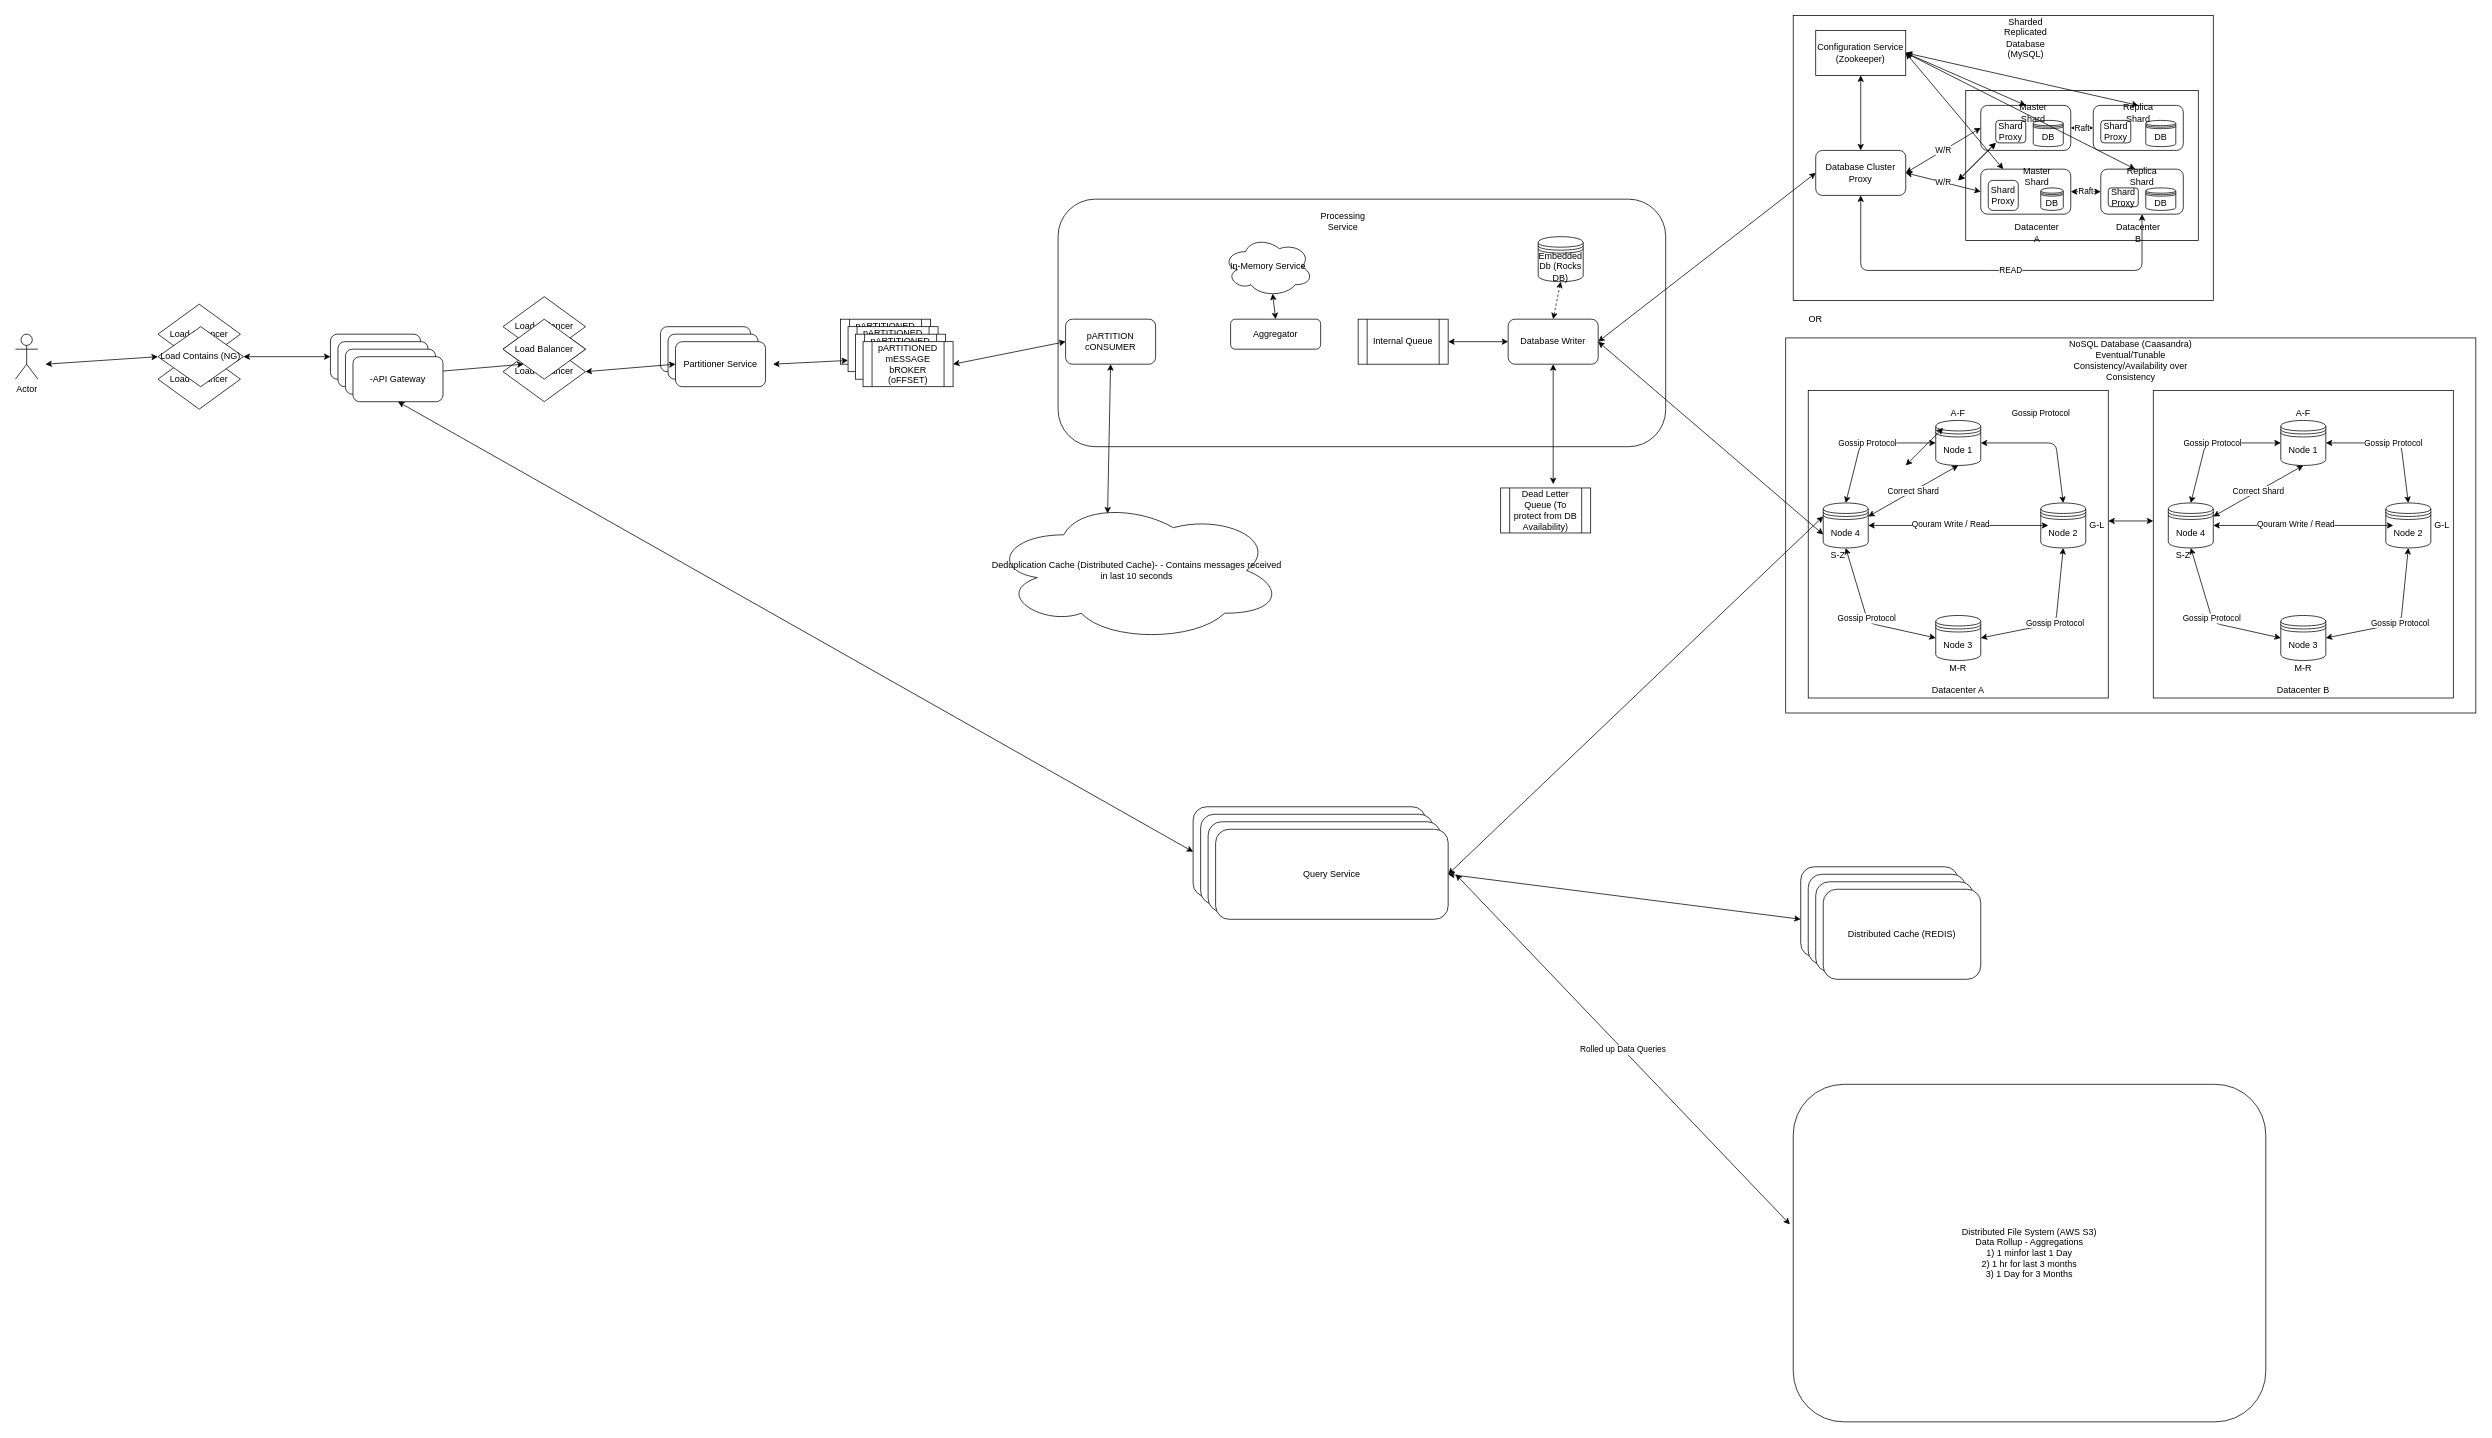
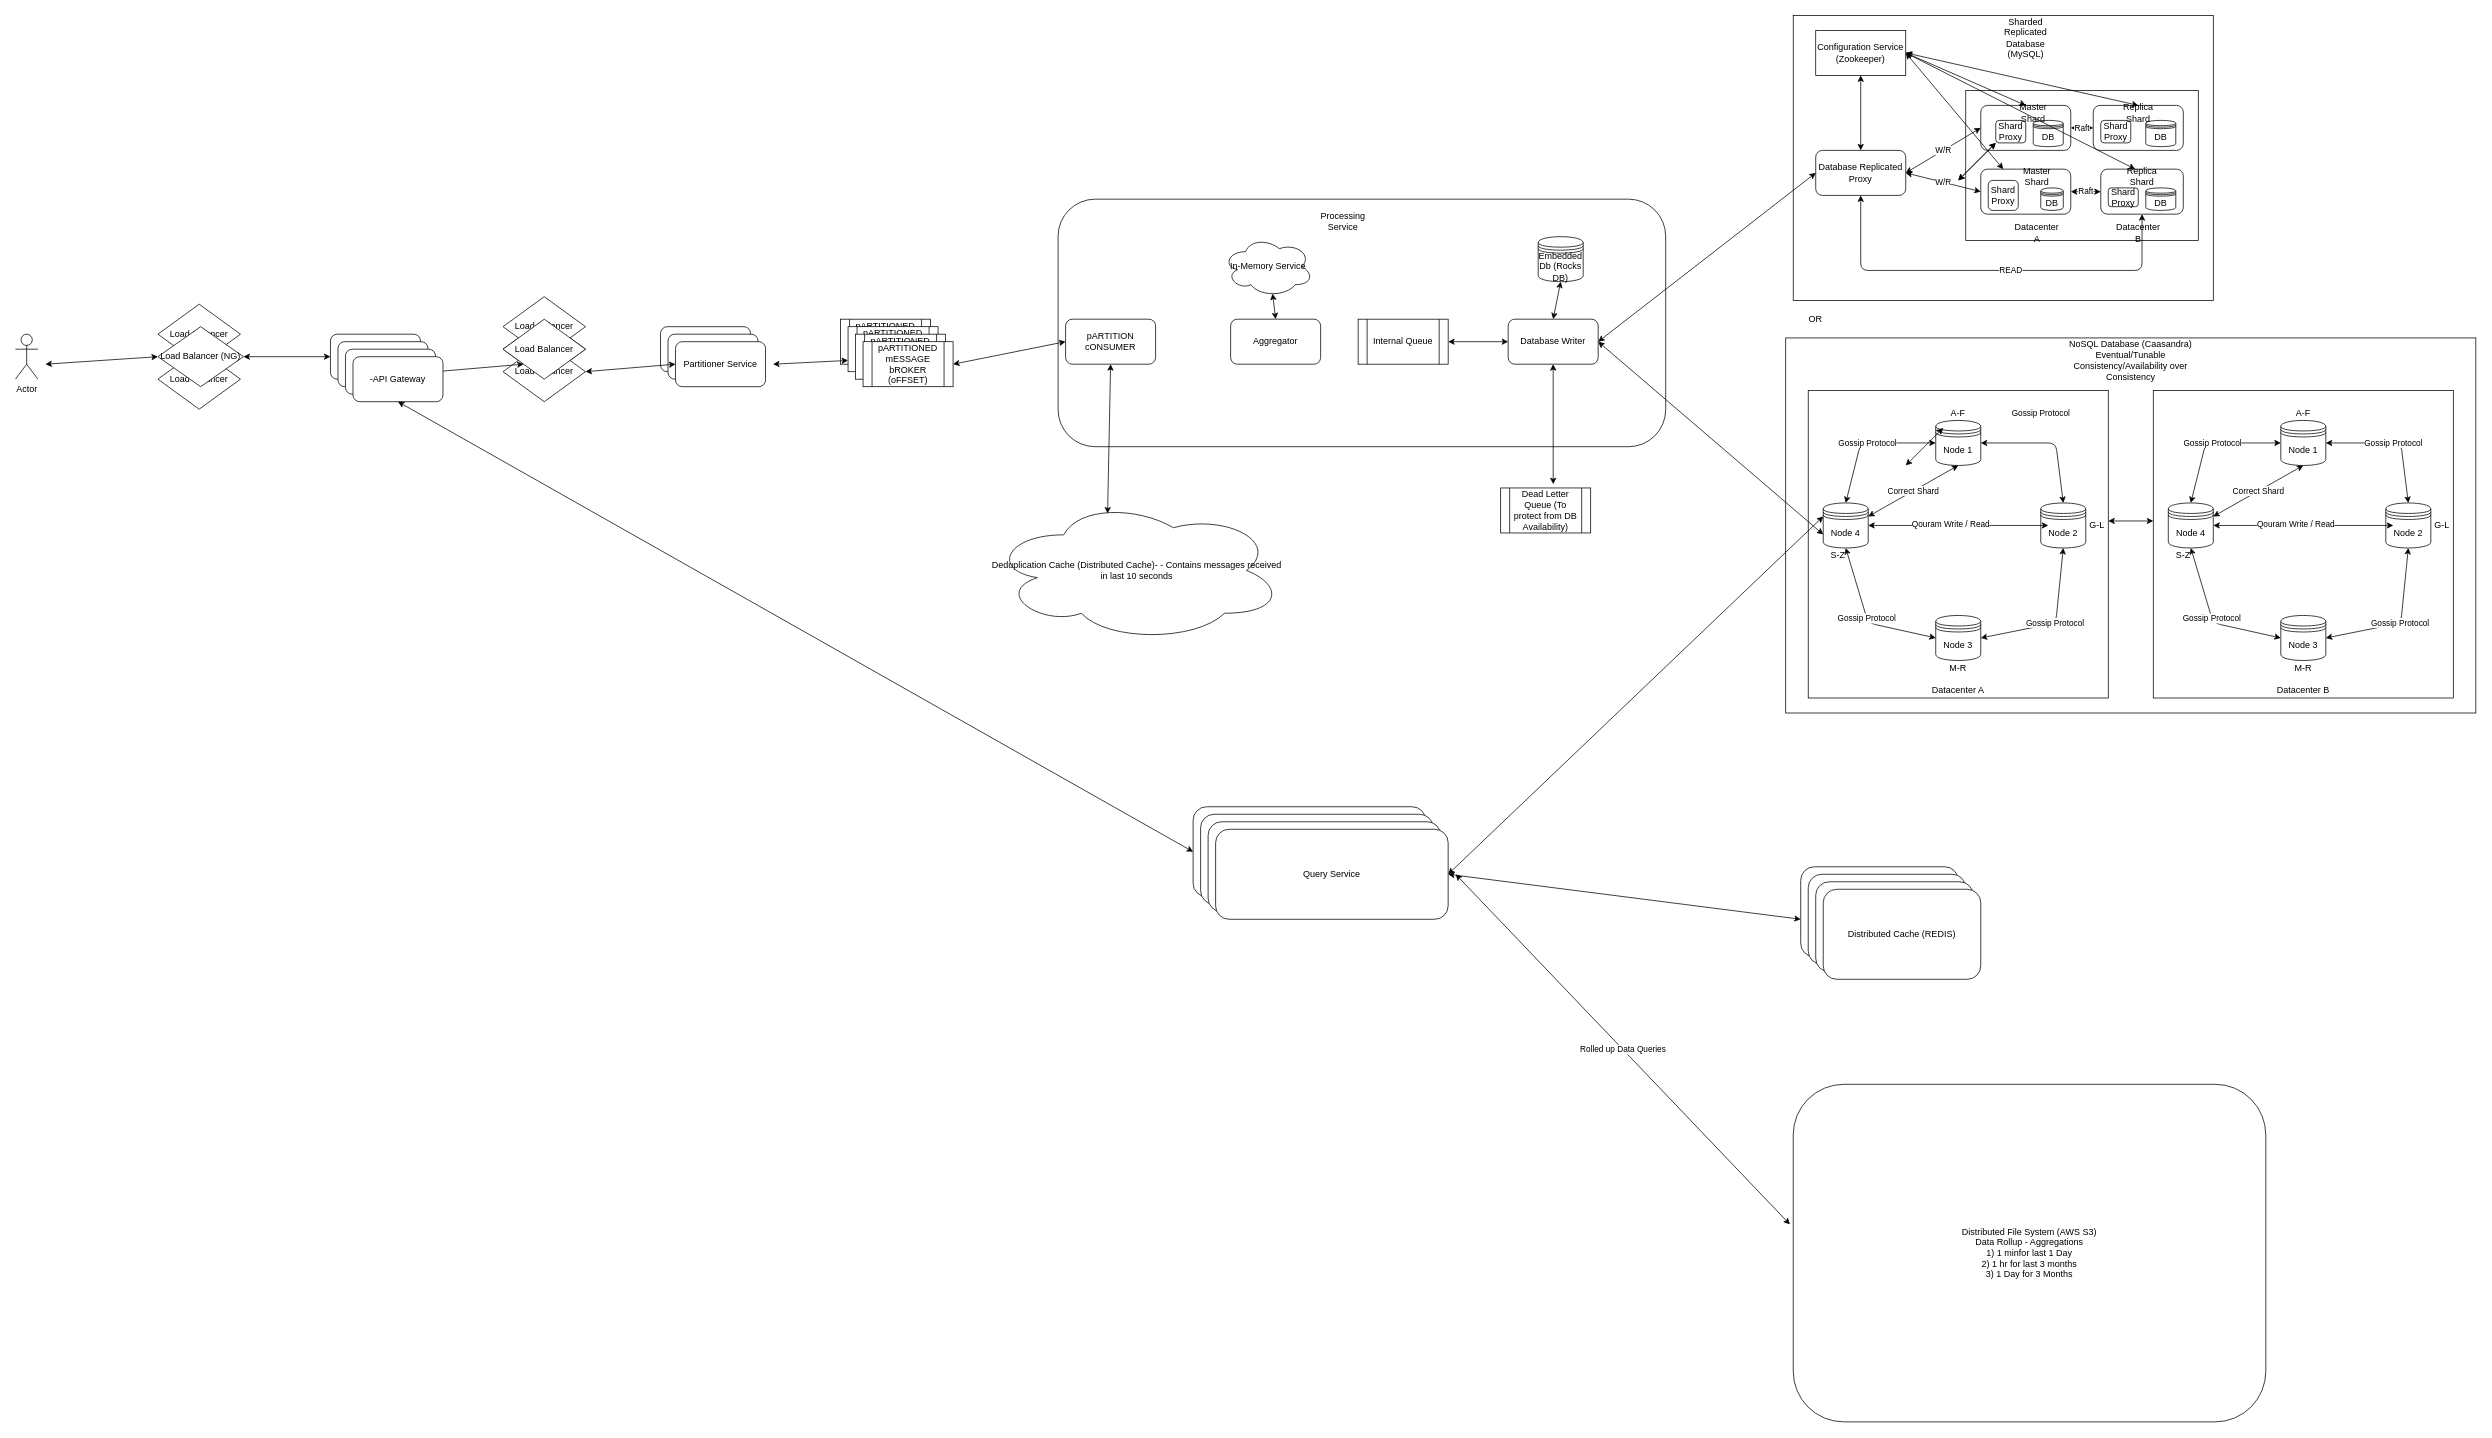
- <mxCell id="3" value="Database Cluster Proxy" style="rounded=1;whiteSpace=wrap;html=1;" vertex="1" parent="1"><mxGeometry x="2420" y="200" width="120" height="60" as="geometry" /></mxCell>
+ <mxCell id="3" value="Database Replicated Proxy" style="rounded=1;whiteSpace=wrap;html=1;" vertex="1" parent="1"><mxGeometry x="2420" y="200" width="120" height="60" as="geometry" /></mxCell>
- <mxCell id="104" value="" style="endArrow=classic;startArrow=classic;html=1;exitX=0.5;exitY=0;exitDx=0;exitDy=0;entryX=0.5;entryY=1;entryDx=0;entryDy=0;dashed=1;" edge="1" parent="1" source="101" target="102"><mxGeometry width="50" height="50" relative="1" as="geometry"><mxPoint x="1560" y="665" as="sourcePoint" /><mxPoint x="1610" y="615" as="targetPoint" /></mxGeometry></mxCell>
+ <mxCell id="104" value="" style="endArrow=classic;startArrow=classic;html=1;exitX=0.5;exitY=0;exitDx=0;exitDy=0;entryX=0.5;entryY=1;entryDx=0;entryDy=0;" edge="1" parent="1" source="101" target="102"><mxGeometry width="50" height="50" relative="1" as="geometry"><mxPoint x="1560" y="665" as="sourcePoint" /><mxPoint x="1610" y="615" as="targetPoint" /></mxGeometry></mxCell>
- <mxCell id="97" value="Aggregator" style="rounded=1;whiteSpace=wrap;html=1;" vertex="1" parent="1"><mxGeometry x="1640" y="425" width="120" height="40" as="geometry" /></mxCell>
+ <mxCell id="97" value="Aggregator" style="rounded=1;whiteSpace=wrap;html=1;" vertex="1" parent="1"><mxGeometry x="1640" y="425" width="120" height="60" as="geometry" /></mxCell>
- <mxCell id="81" value="Load Contains (NG)" style="rhombus;whiteSpace=wrap;html=1;" vertex="1" parent="1"><mxGeometry x="210" y="435" width="114" height="80" as="geometry" /></mxCell>
+ <mxCell id="81" value="Load Balancer (NG)" style="rhombus;whiteSpace=wrap;html=1;" vertex="1" parent="1"><mxGeometry x="210" y="435" width="114" height="80" as="geometry" /></mxCell>
